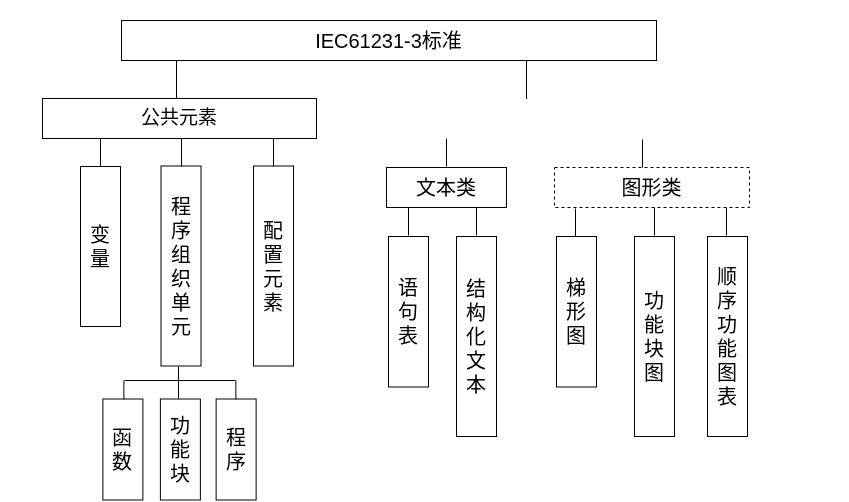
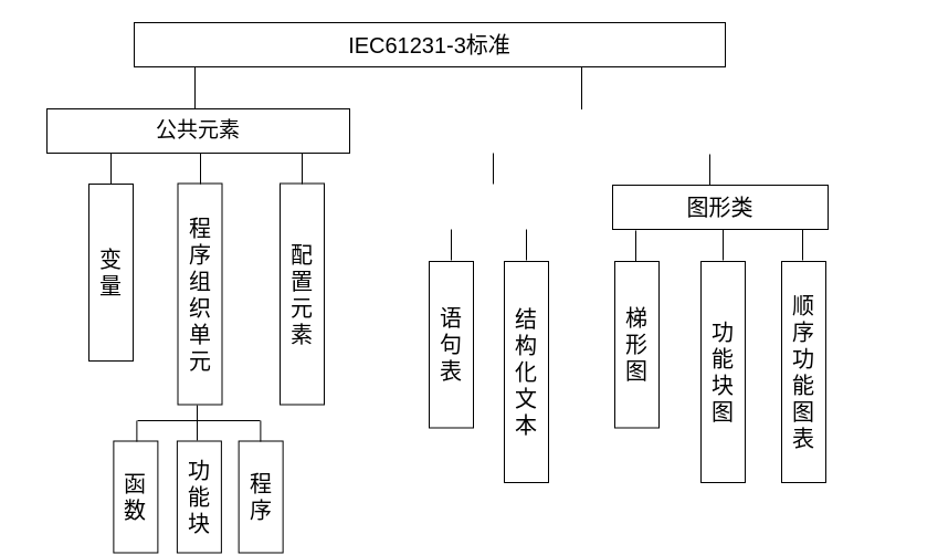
- <mxCell id="9" value="&lt;font style=&quot;font-size: 20px;&quot;&gt;文本类&lt;/font&gt;" style="rounded=0;whiteSpace=wrap;html=1;" vertex="1" parent="1"><mxGeometry x="386" y="167" width="120" height="40" as="geometry" /></mxCell>
- <mxCell id="10" value="&lt;font style=&quot;font-size: 20px;&quot;&gt;图形类&lt;/font&gt;" style="rounded=0;whiteSpace=wrap;html=1;dashed=1;" vertex="1" parent="1"><mxGeometry x="554" y="167" width="195" height="40" as="geometry" /></mxCell>
+ <mxCell id="10" value="&lt;font style=&quot;font-size: 20px;&quot;&gt;图形类&lt;/font&gt;" style="rounded=0;whiteSpace=wrap;html=1;" vertex="1" parent="1"><mxGeometry x="554" y="167" width="195" height="40" as="geometry" /></mxCell>
